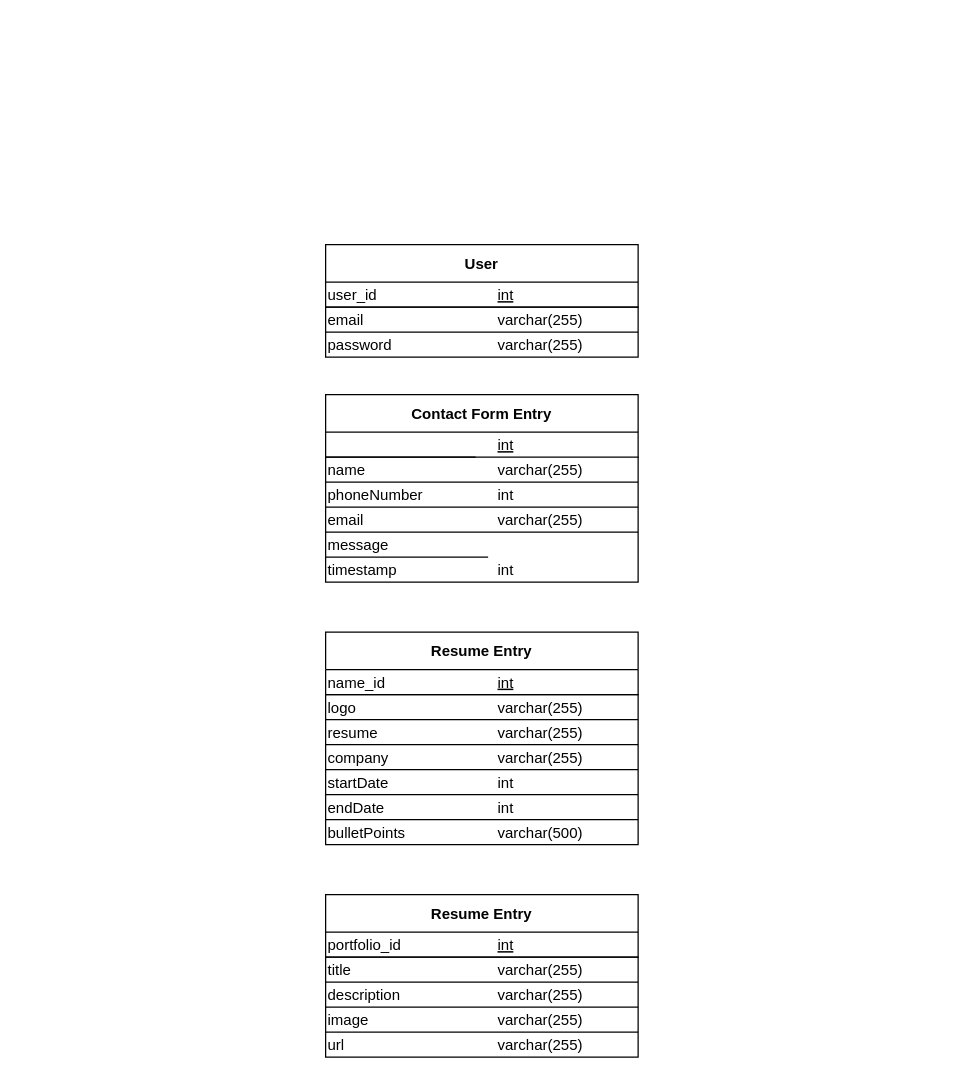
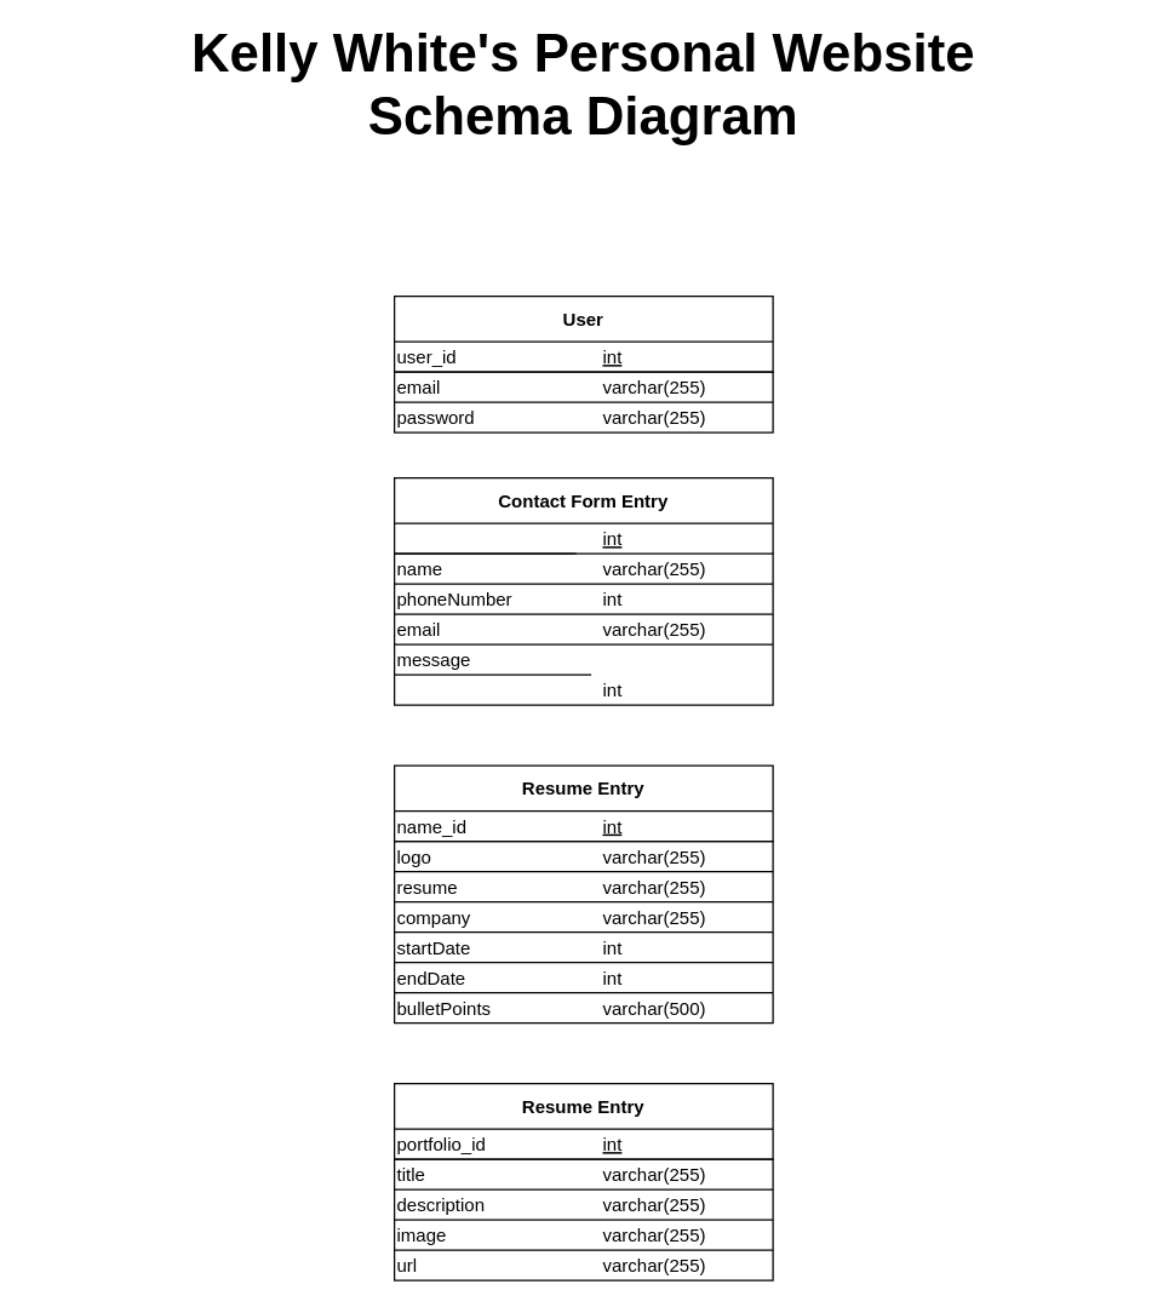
+ <mxCell id="67" value="Kelly White's Personal Website &lt;br&gt;Schema Diagram" style="text;html=1;strokeColor=none;fillColor=none;align=center;verticalAlign=middle;whiteSpace=wrap;rounded=0;dashed=1;dashPattern=1 2;fontStyle=1;fontSize=35;" vertex="1" parent="1"><mxGeometry x="20" y="20" width="730" height="70" as="geometry" /></mxCell>
- <mxCell id="27" value="timestamp" style="shape=partialRectangle;overflow=hidden;connectable=0;fillColor=none;top=0;left=0;bottom=0;right=0;perimeterSpacing=1;align=left;dashed=1;dashPattern=1 1;" vertex="1" parent="26"><mxGeometry width="130" height="20" as="geometry" /></mxCell>
